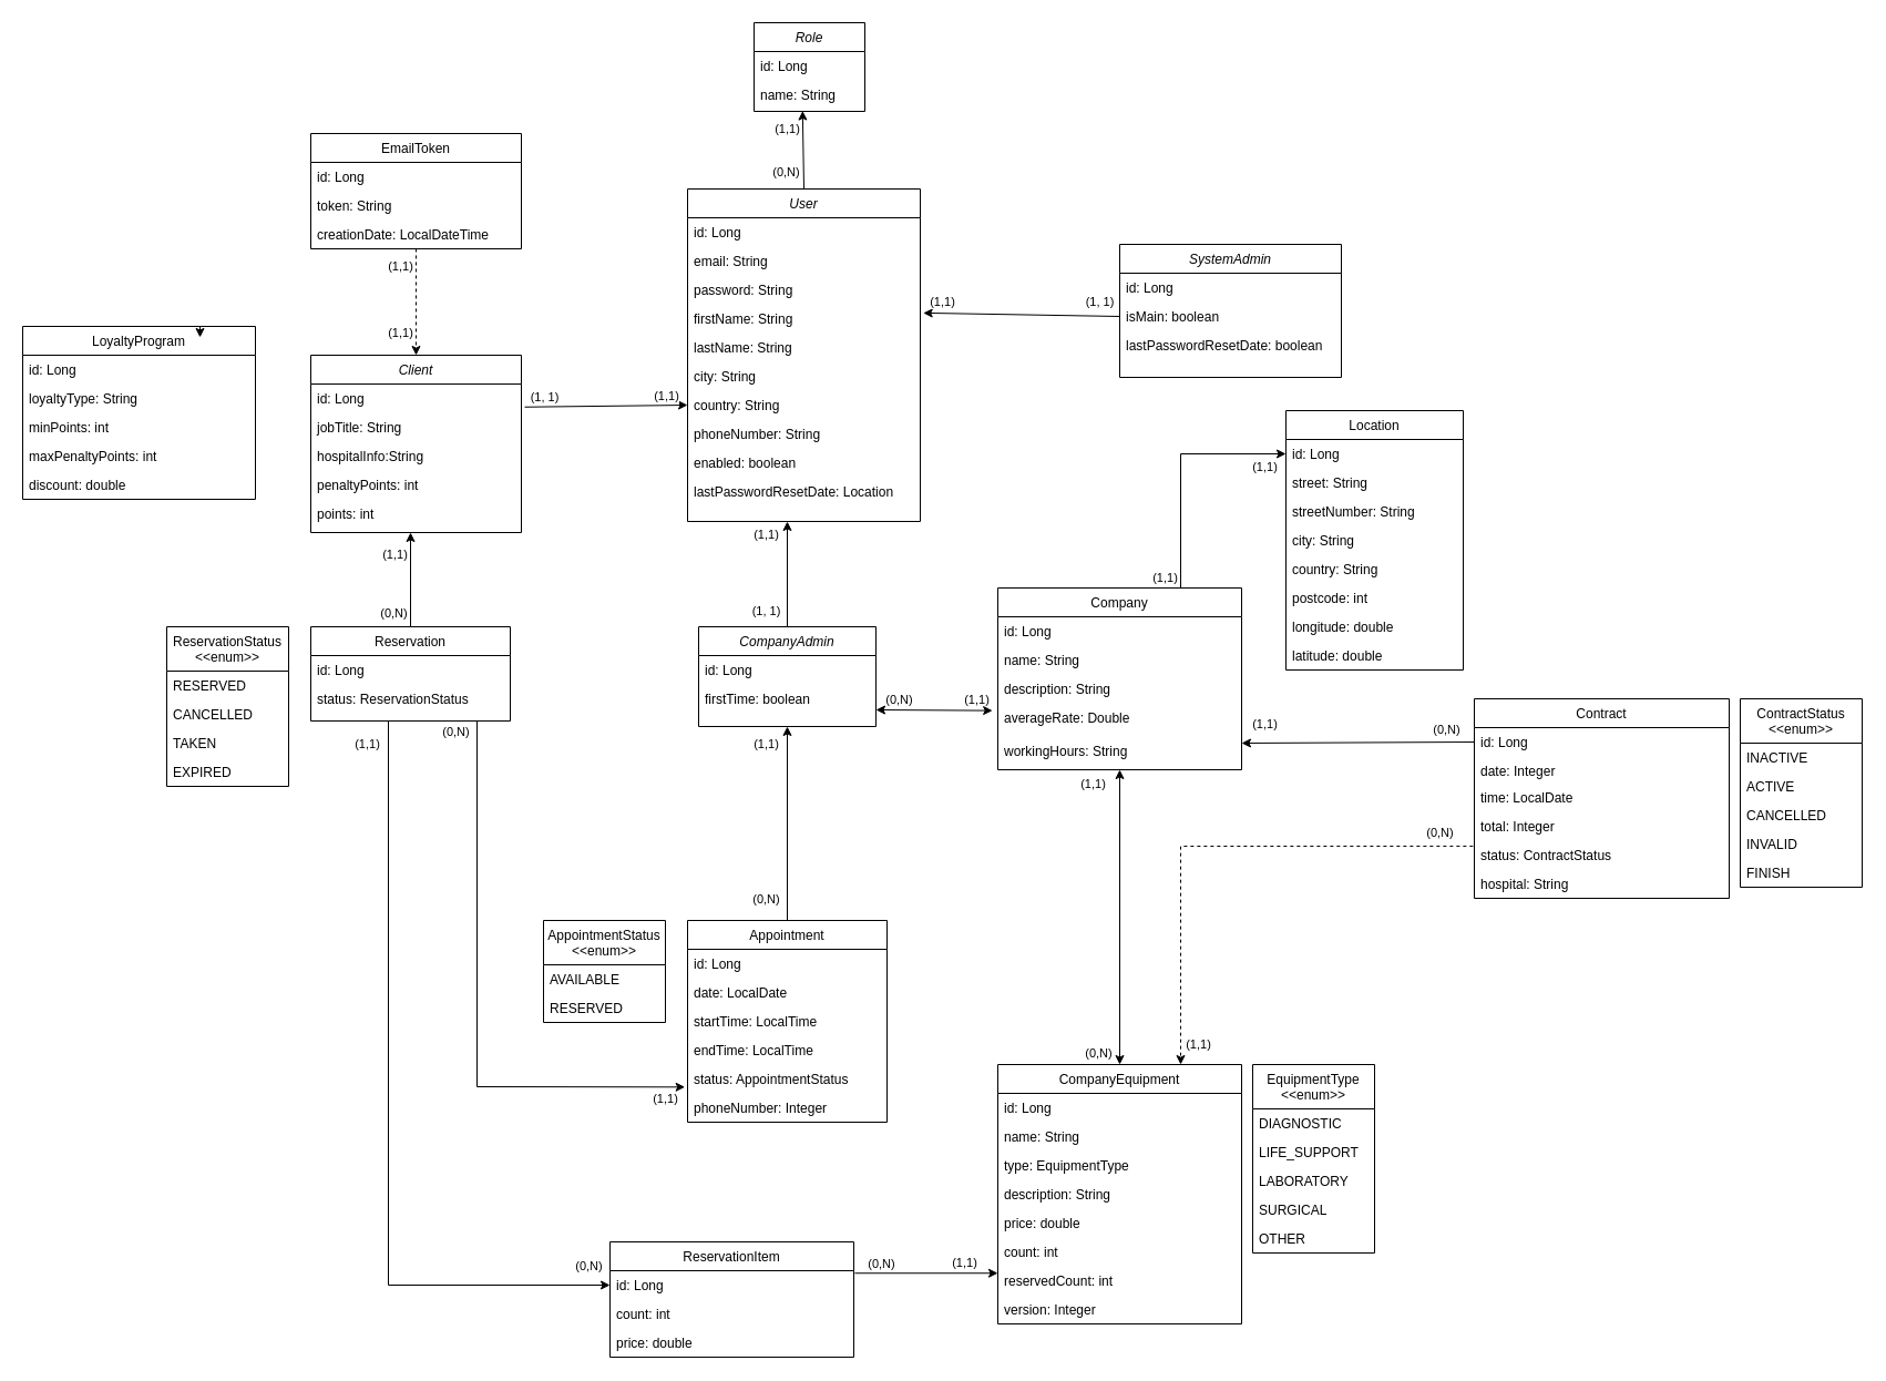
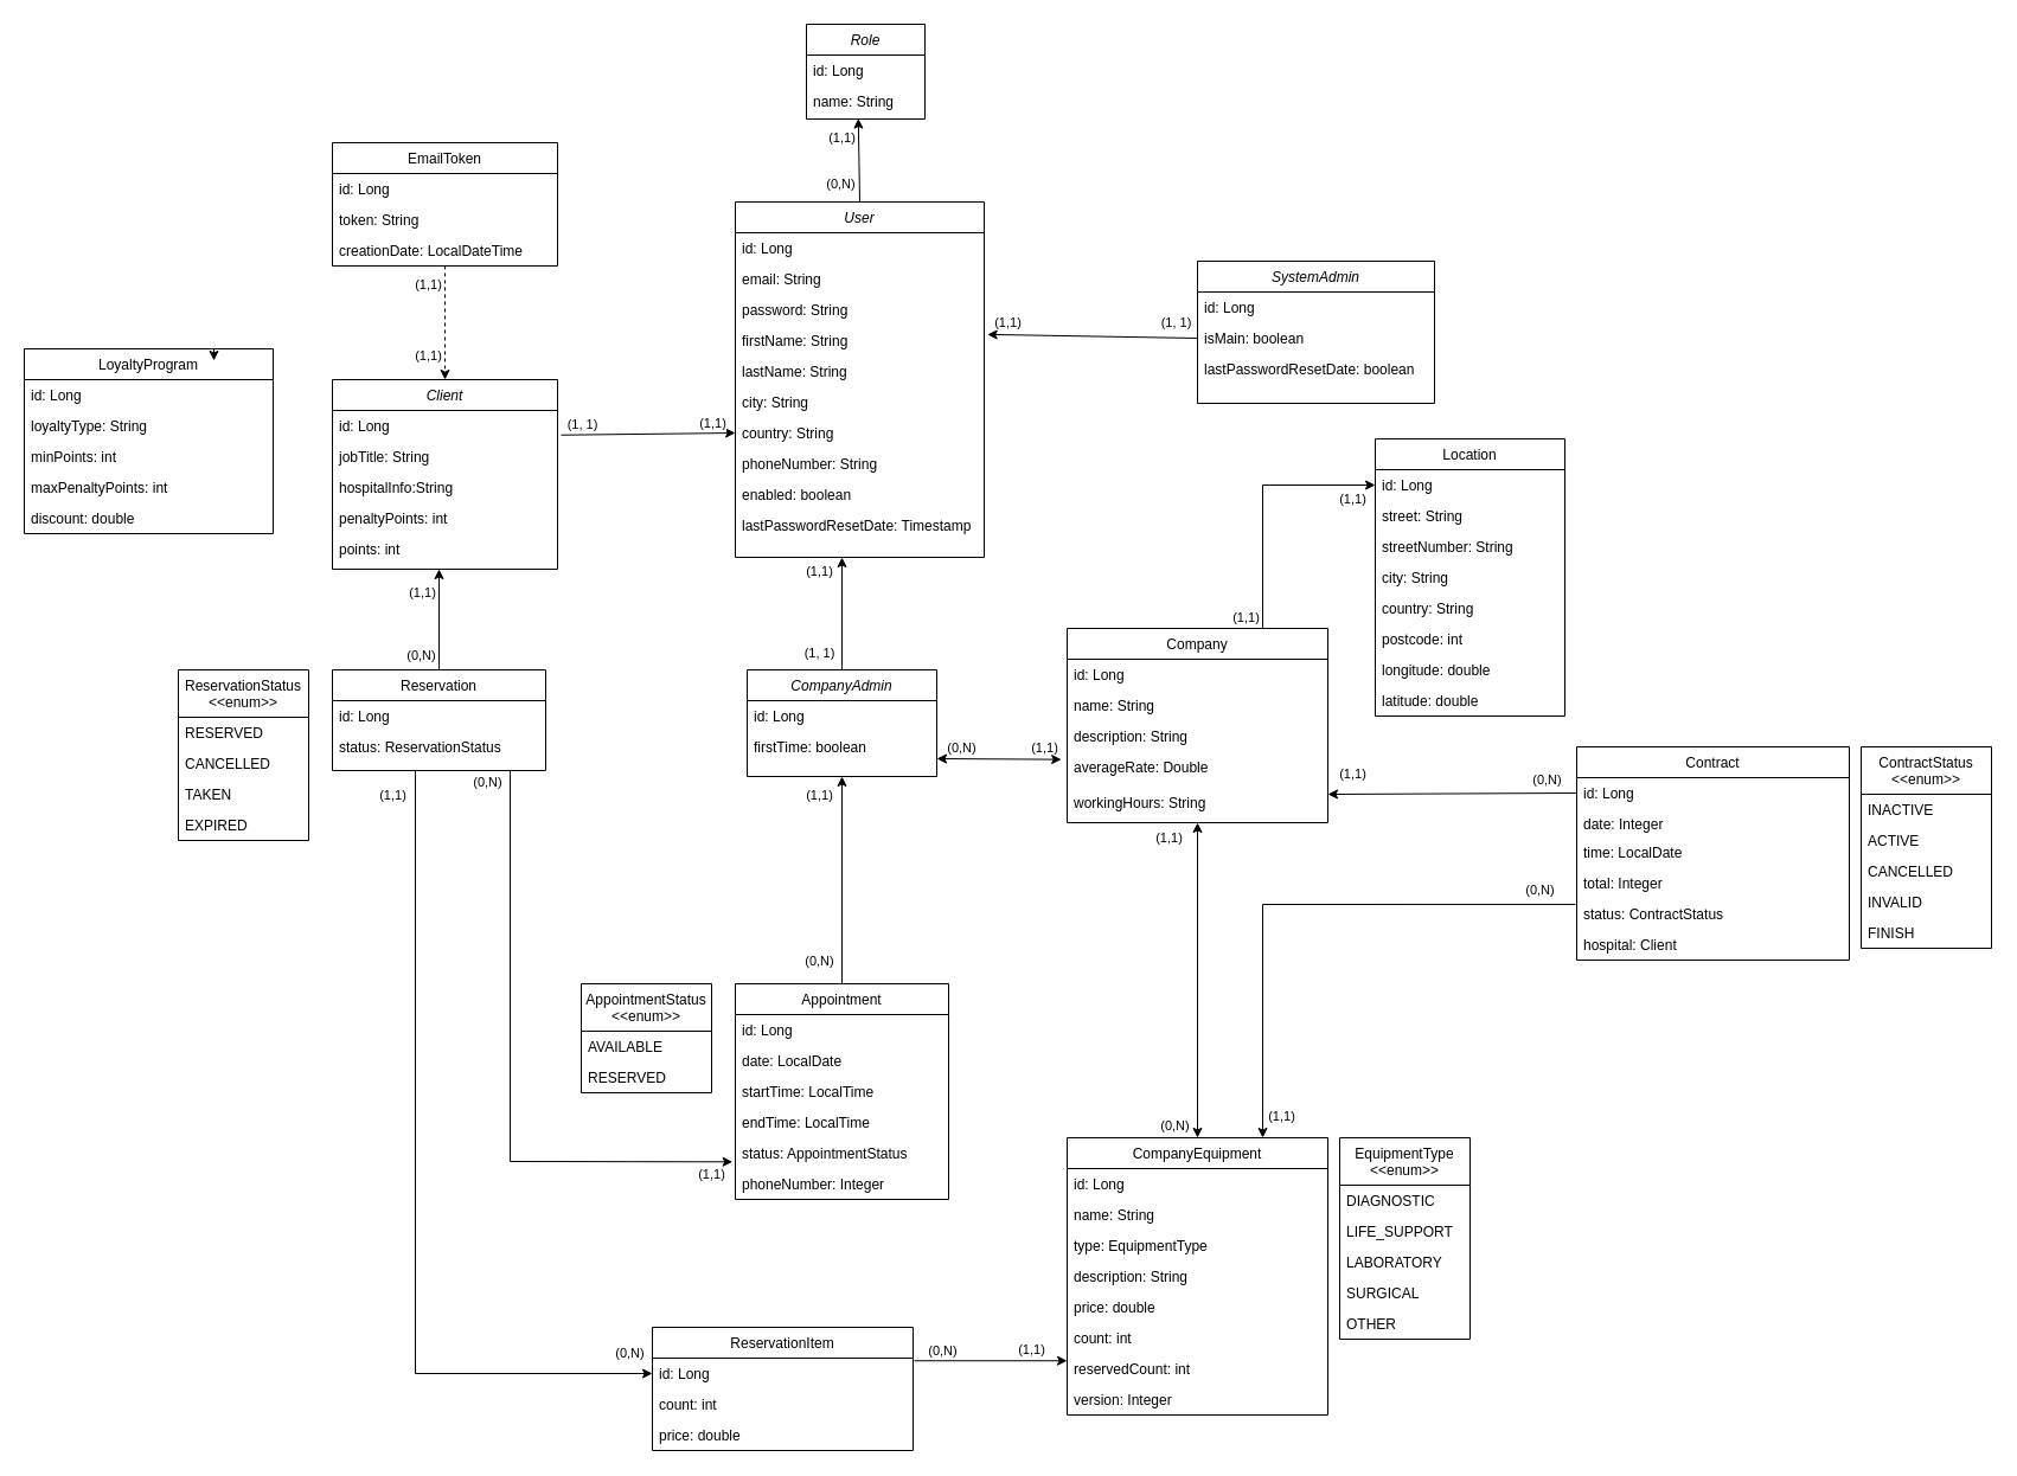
- <mxCell id="12" value="lastPasswordResetDate: Location" style="text;align=left;verticalAlign=top;spacingLeft=4;spacingRight=4;overflow=hidden;rotatable=0;points=[[0,0.5],[1,0.5]];portConstraint=eastwest;rounded=0;shadow=0;html=0;" parent="2" vertex="1"><mxGeometry y="260" width="210" height="26" as="geometry" /></mxCell>
+ <mxCell id="12" value="lastPasswordResetDate: Timestamp" style="text;align=left;verticalAlign=top;spacingLeft=4;spacingRight=4;overflow=hidden;rotatable=0;points=[[0,0.5],[1,0.5]];portConstraint=eastwest;rounded=0;shadow=0;html=0;" parent="2" vertex="1"><mxGeometry y="260" width="210" height="26" as="geometry" /></mxCell>
- <mxCell id="127" value="" style="endArrow=classic;html=1;rounded=0;exitX=-0.005;exitY=0.19;exitDx=0;exitDy=0;entryX=0.75;entryY=0;entryDx=0;entryDy=0;exitPerimeter=0;dashed=1;" edge="1" parent="1" source="91" target="52"><mxGeometry width="50" height="50" relative="1" as="geometry"><mxPoint x="1340" y="679" as="sourcePoint" /><mxPoint x="1130" y="675" as="targetPoint" /><Array as="points"><mxPoint x="1065" y="763" /></Array></mxGeometry></mxCell>
+ <mxCell id="127" value="" style="endArrow=classic;html=1;rounded=0;exitX=-0.005;exitY=0.19;exitDx=0;exitDy=0;entryX=0.75;entryY=0;entryDx=0;entryDy=0;exitPerimeter=0;" edge="1" parent="1" source="91" target="52"><mxGeometry width="50" height="50" relative="1" as="geometry"><mxPoint x="1340" y="679" as="sourcePoint" /><mxPoint x="1130" y="675" as="targetPoint" /><Array as="points"><mxPoint x="1065" y="763" /></Array></mxGeometry></mxCell>
- <mxCell id="92" value="hospital: String" style="text;align=left;verticalAlign=top;spacingLeft=4;spacingRight=4;overflow=hidden;rotatable=0;points=[[0,0.5],[1,0.5]];portConstraint=eastwest;" vertex="1" parent="86"><mxGeometry y="154" width="230" height="26" as="geometry" /></mxCell>
+ <mxCell id="92" value="hospital: Client" style="text;align=left;verticalAlign=top;spacingLeft=4;spacingRight=4;overflow=hidden;rotatable=0;points=[[0,0.5],[1,0.5]];portConstraint=eastwest;" vertex="1" parent="86"><mxGeometry y="154" width="230" height="26" as="geometry" /></mxCell>
